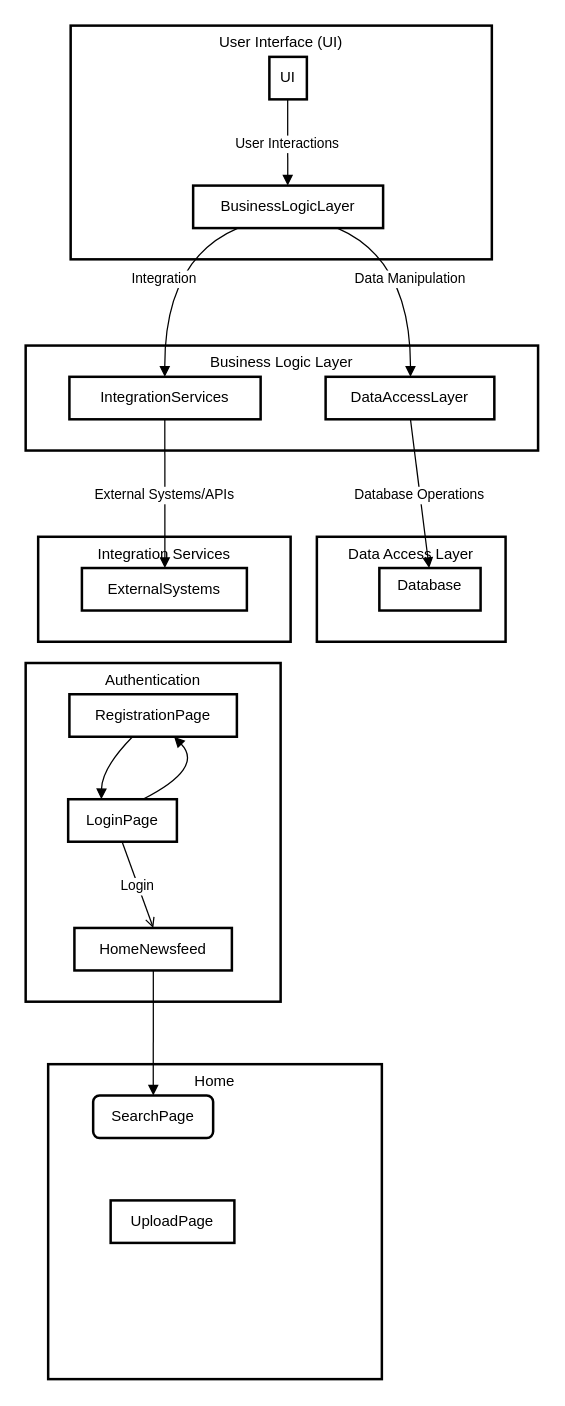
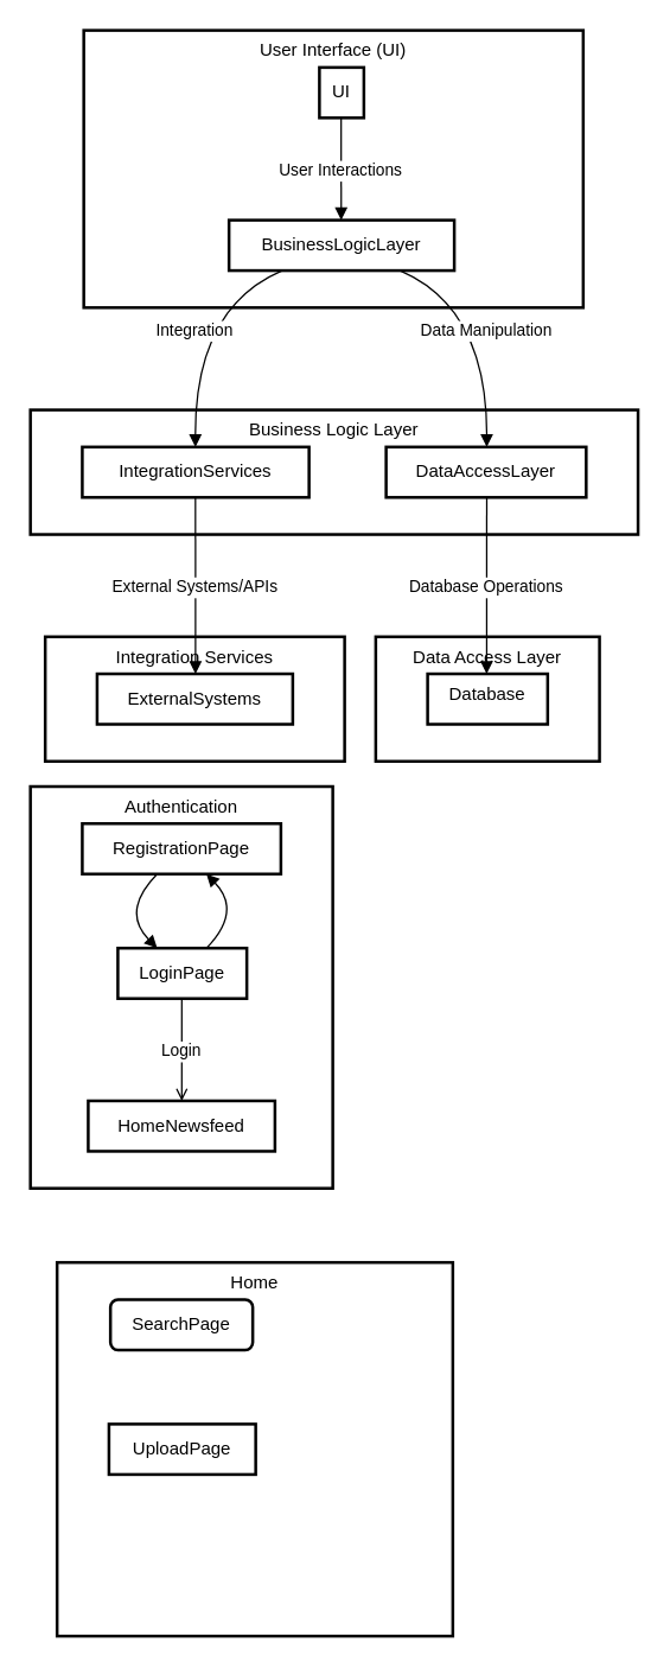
- <mxCell id="5" value="Database" style="whiteSpace=wrap;strokeWidth=2;verticalAlign=top;" vertex="1" parent="1"><mxGeometry x="303" y="454" width="81" height="34" as="geometry" /></mxCell>
+ <mxCell id="5" value="Database" style="whiteSpace=wrap;strokeWidth=2;verticalAlign=top;" vertex="1" parent="1"><mxGeometry x="288" y="454" width="81" height="34" as="geometry" /></mxCell>
- <mxCell id="22" value="LoginPage" style="whiteSpace=wrap;strokeWidth=2;" vertex="1" parent="1"><mxGeometry x="54" y="639" width="87" height="34" as="geometry" /></mxCell>
+ <mxCell id="22" value="LoginPage" style="whiteSpace=wrap;strokeWidth=2;" vertex="1" parent="1"><mxGeometry x="79" y="639" width="87" height="34" as="geometry" /></mxCell>
- <mxCell id="27" value="" style="curved=1;startArrow=none;endArrow=block;exitX=0.501;exitY=1;entryX=0.501;entryY=0;rounded=0;" edge="1" parent="1" source="23" target="18"><mxGeometry relative="1" as="geometry"><Array as="points" /></mxGeometry></mxCell>
- <mxCell id="19" value="UploadPage" style="whiteSpace=wrap;strokeWidth=2;" vertex="1" parent="1"><mxGeometry x="88" y="960" width="99" height="34" as="geometry" /></mxCell>
+ <mxCell id="19" value="UploadPage" style="whiteSpace=wrap;strokeWidth=2;" vertex="1" parent="1"><mxGeometry x="73" y="960" width="99" height="34" as="geometry" /></mxCell>
